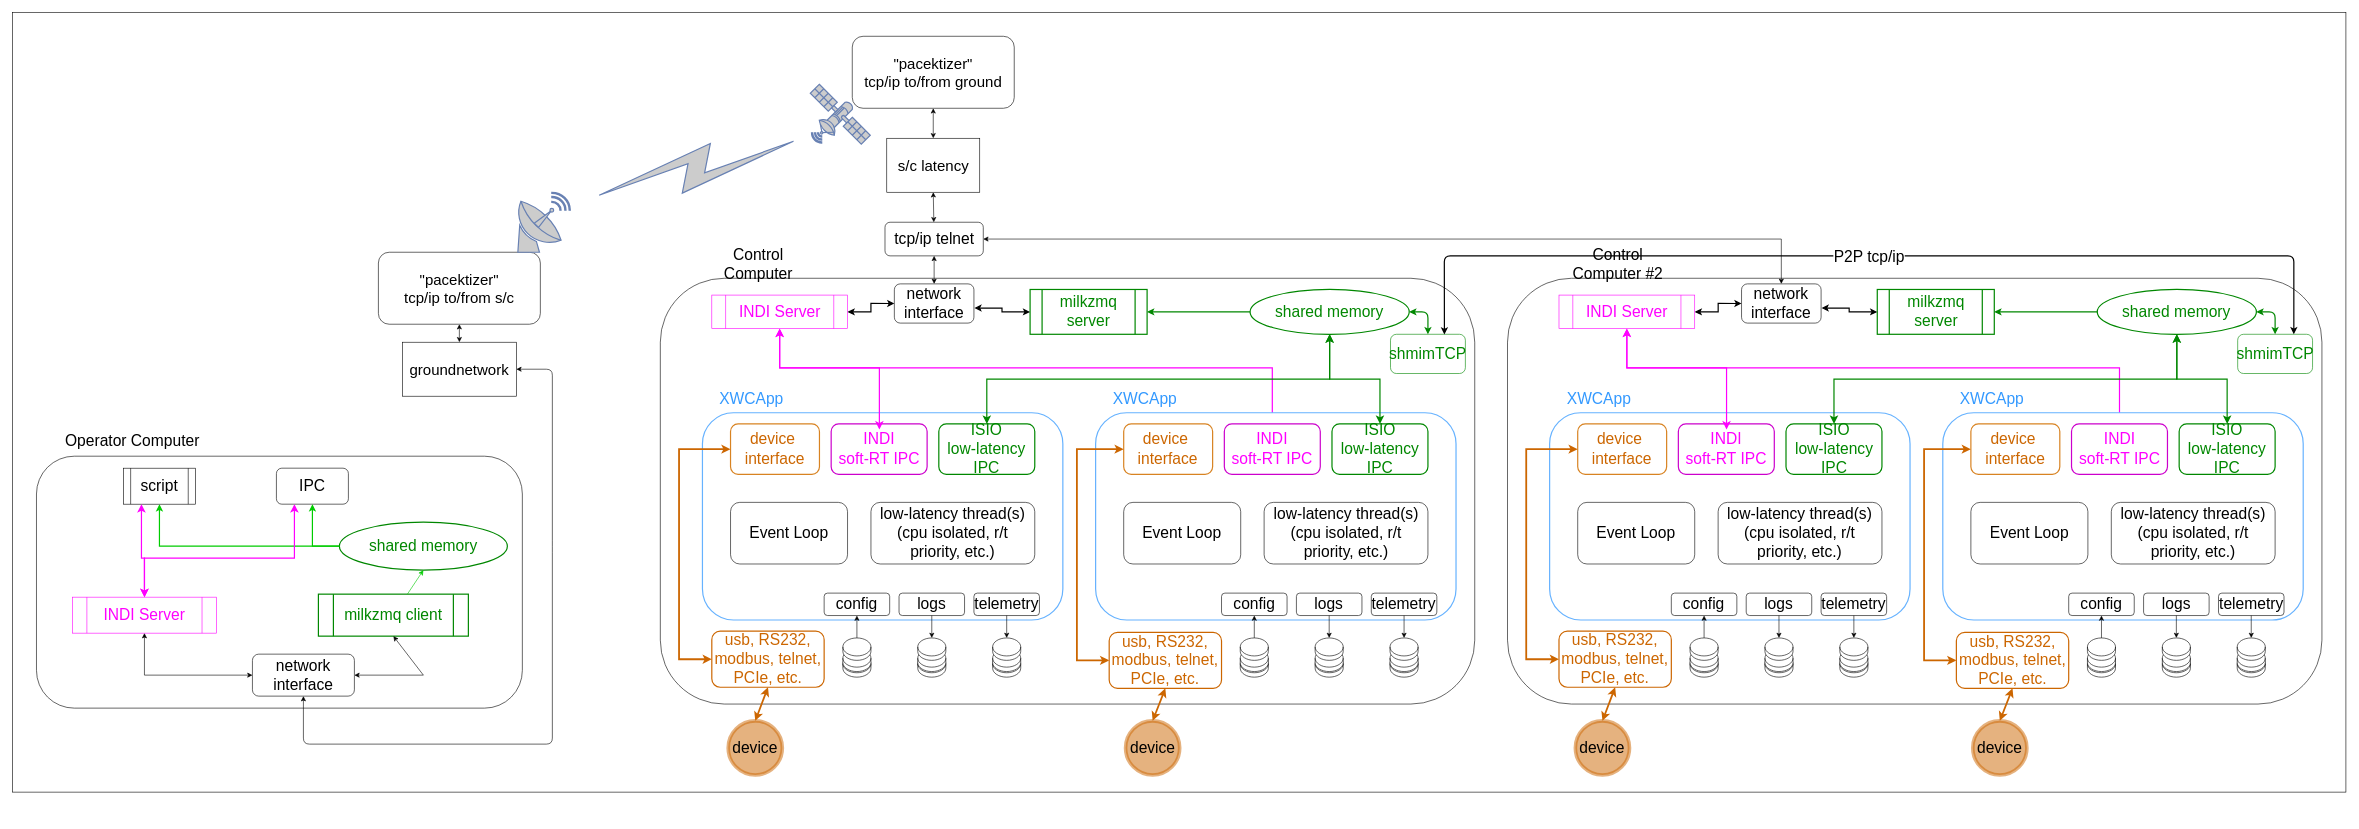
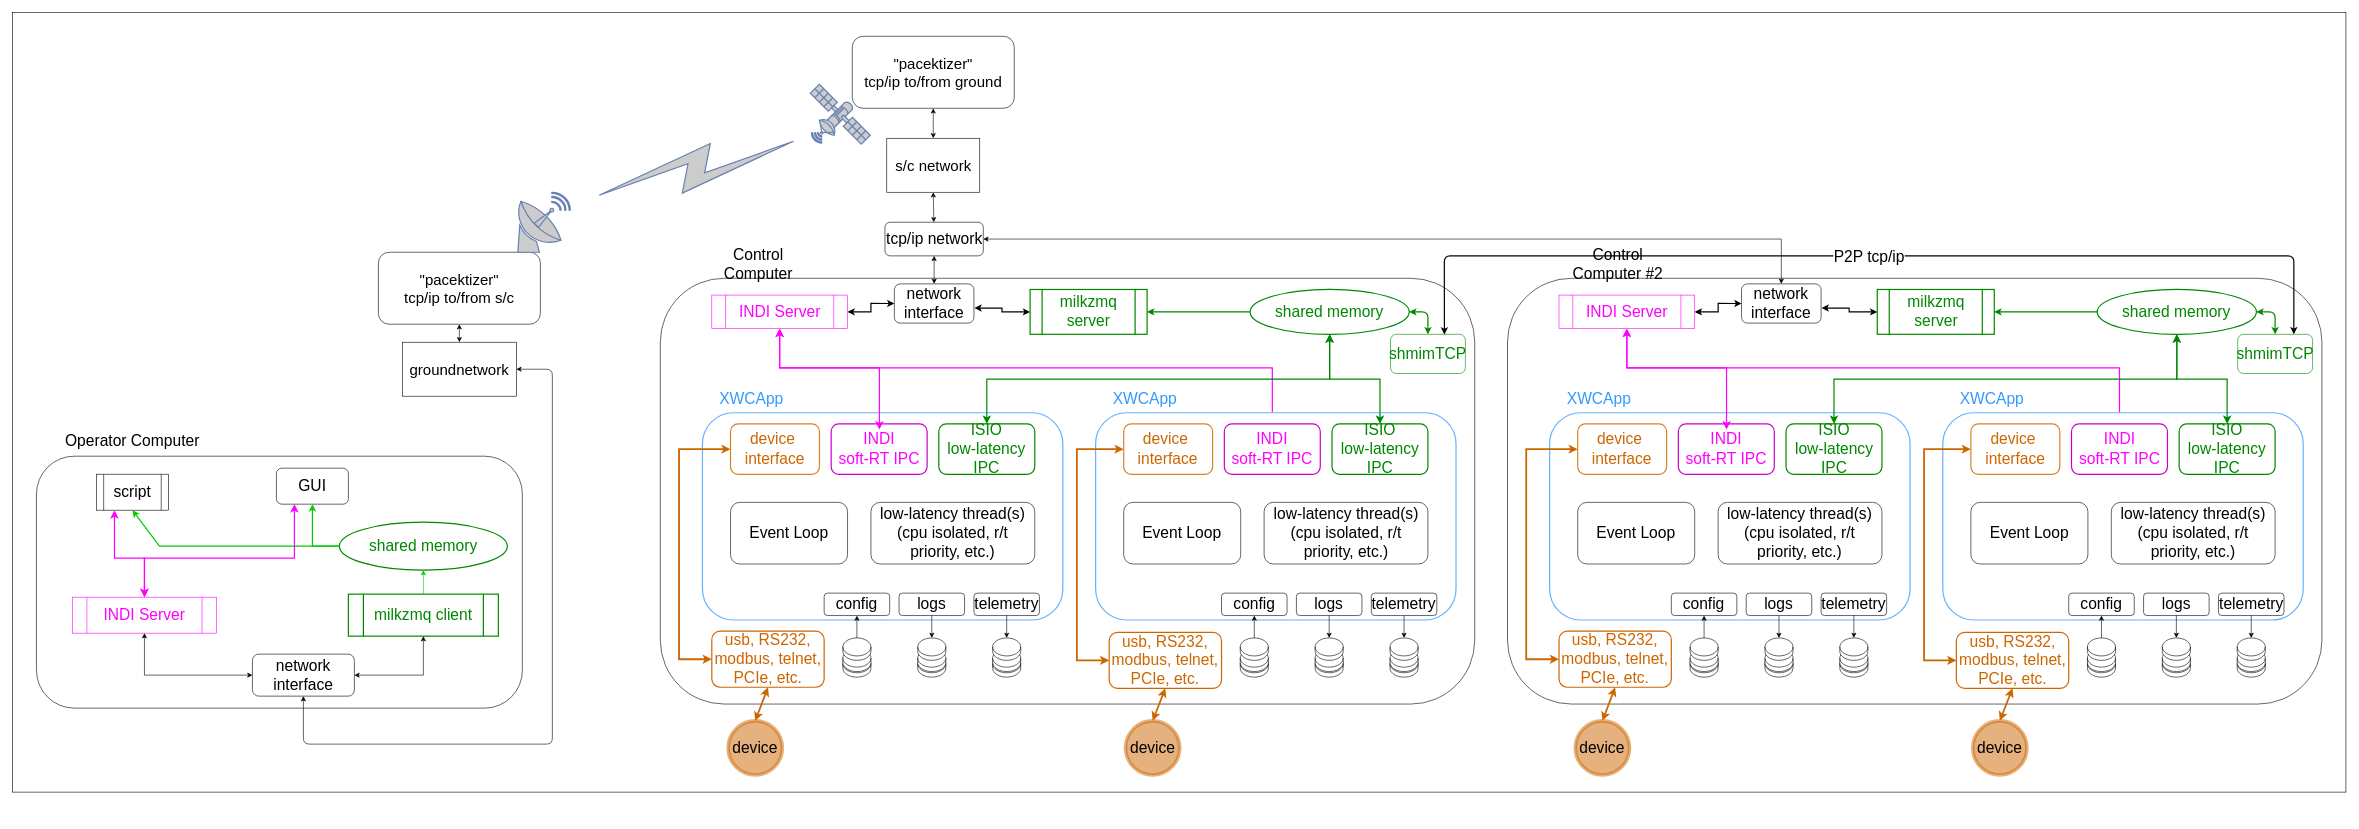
- <mxCell id="4" value="s/c latency" style="rounded=0;whiteSpace=wrap;html=1;fontSize=25;" vertex="1" parent="1"><mxGeometry x="1477.5" y="230" width="155" height="90" as="geometry" /></mxCell>
+ <mxCell id="4" value="s/c network" style="rounded=0;whiteSpace=wrap;html=1;fontSize=25;" vertex="1" parent="1"><mxGeometry x="1477.5" y="230" width="155" height="90" as="geometry" /></mxCell>
- <mxCell id="95" value="&lt;font style=&quot;font-size: 26px;&quot;&gt;tcp/ip telnet&lt;/font&gt;" style="rounded=1;whiteSpace=wrap;html=1;" vertex="1" parent="28"><mxGeometry x="374.535" width="163.859" height="56.038" as="geometry" /></mxCell>
+ <mxCell id="95" value="&lt;font style=&quot;font-size: 26px;&quot;&gt;tcp/ip network&lt;/font&gt;" style="rounded=1;whiteSpace=wrap;html=1;" vertex="1" parent="28"><mxGeometry x="374.535" width="163.859" height="56.038" as="geometry" /></mxCell>
- <mxCell id="20" value="&lt;font style=&quot;font-size: 26px;&quot;&gt;script&lt;/font&gt;" style="shape=process;whiteSpace=wrap;html=1;backgroundOutline=1;" vertex="1" parent="9"><mxGeometry x="145" y="60" width="120" height="60" as="geometry" /></mxCell>
+ <mxCell id="20" value="&lt;font style=&quot;font-size: 26px;&quot;&gt;script&lt;/font&gt;" style="shape=process;whiteSpace=wrap;html=1;backgroundOutline=1;" vertex="1" parent="9"><mxGeometry x="100" y="70" width="120" height="60" as="geometry" /></mxCell>
- <mxCell id="19" value="&lt;font style=&quot;font-size: 26px;&quot;&gt;IPC&lt;/font&gt;" style="rounded=1;whiteSpace=wrap;html=1;" vertex="1" parent="9"><mxGeometry x="400" y="60" width="120" height="60" as="geometry" /></mxCell>
+ <mxCell id="19" value="&lt;font style=&quot;font-size: 26px;&quot;&gt;GUI&lt;/font&gt;" style="rounded=1;whiteSpace=wrap;html=1;" vertex="1" parent="9"><mxGeometry x="400" y="60" width="120" height="60" as="geometry" /></mxCell>
- <mxCell id="13" value="&lt;font style=&quot;font-size: 26px;&quot; color=&quot;#008700&quot;&gt;milkzmq client&lt;/font&gt;" style="shape=process;whiteSpace=wrap;html=1;backgroundOutline=1;strokeColor=#008700;strokeWidth=2;" vertex="1" parent="9"><mxGeometry x="470" y="270" width="250" height="70" as="geometry" /></mxCell>
+ <mxCell id="13" value="&lt;font style=&quot;font-size: 26px;&quot; color=&quot;#008700&quot;&gt;milkzmq client&lt;/font&gt;" style="shape=process;whiteSpace=wrap;html=1;backgroundOutline=1;strokeColor=#008700;strokeWidth=2;" vertex="1" parent="9"><mxGeometry x="520" y="270" width="250" height="70" as="geometry" /></mxCell>
